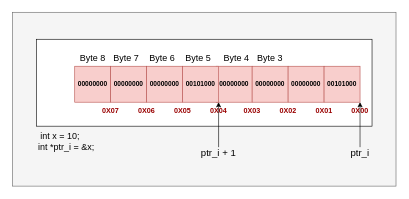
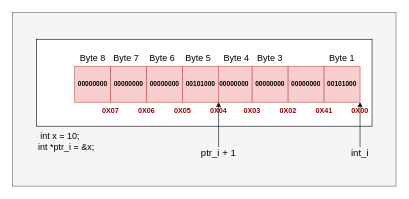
+ <mxCell id="9" value="&lt;font style=&quot;font-size: 15px;&quot;&gt;Byte 1&lt;/font&gt;" style="text;html=1;align=center;verticalAlign=middle;whiteSpace=wrap;rounded=0;" parent="1" vertex="1"><mxGeometry x="540" y="80" width="60" height="30" as="geometry" /></mxCell>
- <mxCell id="12" value="0X01" style="text;html=1;align=center;verticalAlign=middle;whiteSpace=wrap;rounded=0;fontColor=#990000;fontStyle=1" parent="1" vertex="1"><mxGeometry x="510" y="170" width="60" height="30" as="geometry" /></mxCell>
+ <mxCell id="12" value="0X41" style="text;html=1;align=center;verticalAlign=middle;whiteSpace=wrap;rounded=0;fontColor=#990000;fontStyle=1" parent="1" vertex="1"><mxGeometry x="510" y="170" width="60" height="30" as="geometry" /></mxCell>
- <mxCell id="29" value="&lt;font style=&quot;font-size: 16px;&quot;&gt;ptr_i&lt;/font&gt;" style="text;html=1;align=center;verticalAlign=middle;whiteSpace=wrap;rounded=0;" vertex="1" parent="1"><mxGeometry x="570" y="240" width="60" height="30" as="geometry" /></mxCell>
+ <mxCell id="29" value="&lt;font style=&quot;font-size: 16px;&quot;&gt;int_i&lt;/font&gt;" style="text;html=1;align=center;verticalAlign=middle;whiteSpace=wrap;rounded=0;" vertex="1" parent="1"><mxGeometry x="570" y="240" width="60" height="30" as="geometry" /></mxCell>
